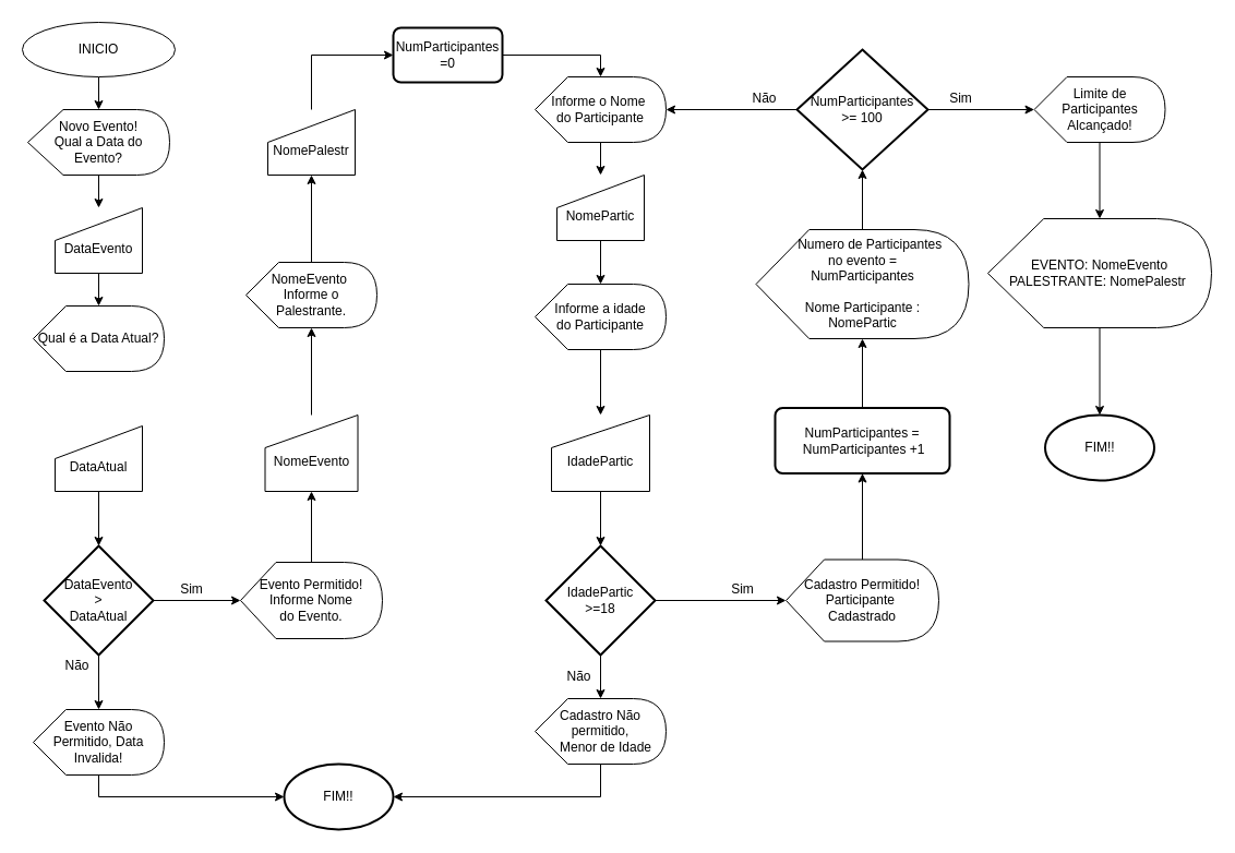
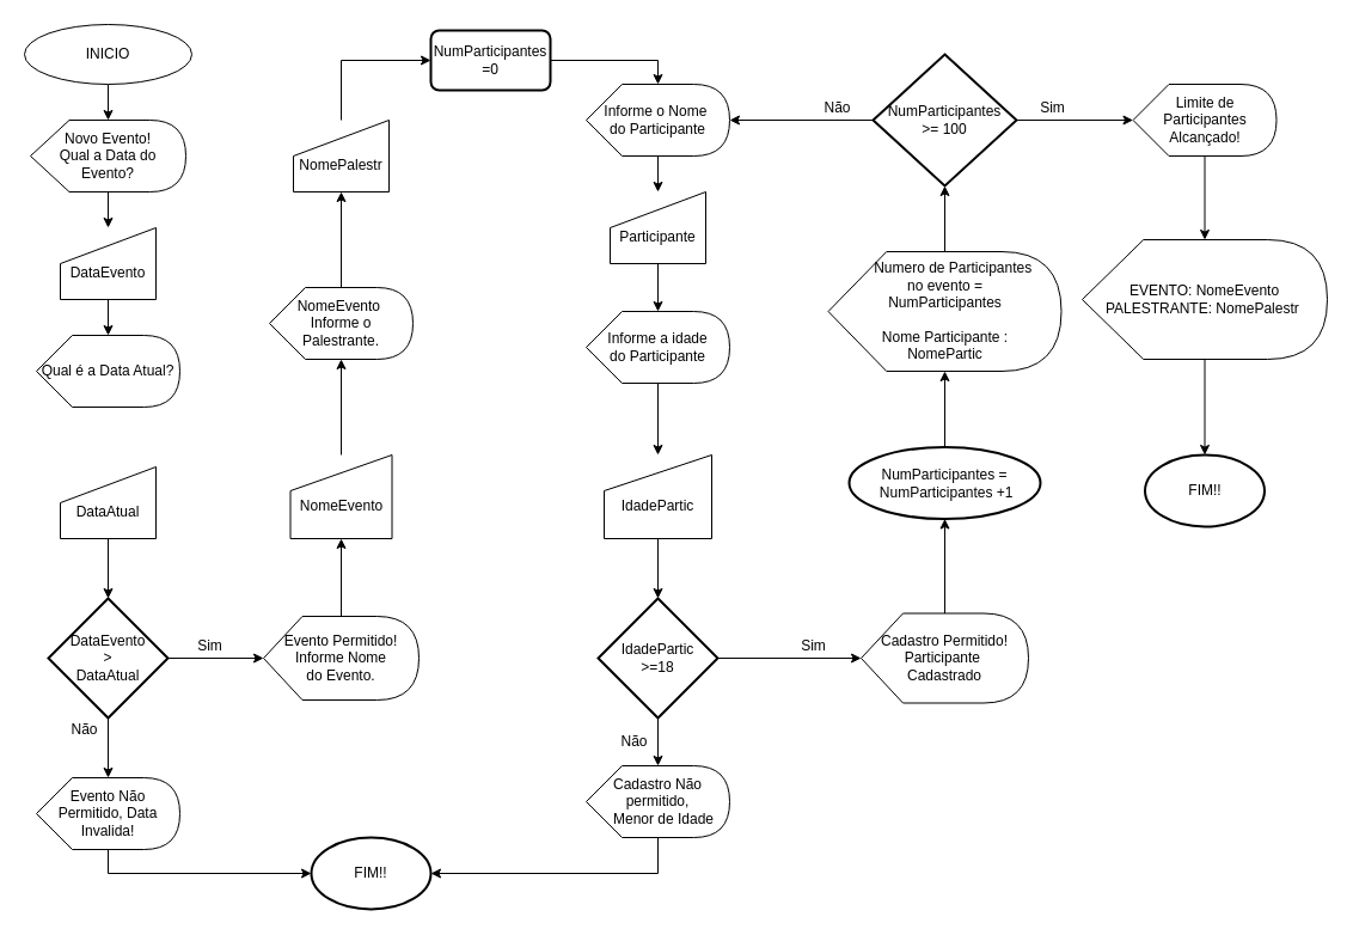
- <mxCell id="32" value="&lt;br&gt;NomePartic" style="shape=manualInput;whiteSpace=wrap;html=1;" vertex="1" parent="1"><mxGeometry x="510" y="160" width="80" height="60" as="geometry" /></mxCell>
+ <mxCell id="32" value="&lt;br&gt;Participante" style="shape=manualInput;whiteSpace=wrap;html=1;" vertex="1" parent="1"><mxGeometry x="510" y="160" width="80" height="60" as="geometry" /></mxCell>
- <mxCell id="47" value="NumParticipantes =&lt;br&gt;&amp;nbsp;NumParticipantes +1" style="rounded=1;whiteSpace=wrap;html=1;absoluteArcSize=1;arcSize=14;strokeWidth=2;" vertex="1" parent="1"><mxGeometry x="710" y="373.5" width="160" height="60" as="geometry" /></mxCell>
+ <mxCell id="47" value="NumParticipantes =&lt;br&gt;&amp;nbsp;NumParticipantes +1" style="ellipse;whiteSpace=wrap;html=1;absoluteArcSize=1;arcSize=14;strokeWidth=2;" vertex="1" parent="1"><mxGeometry x="710" y="373.5" width="160" height="60" as="geometry" /></mxCell>
